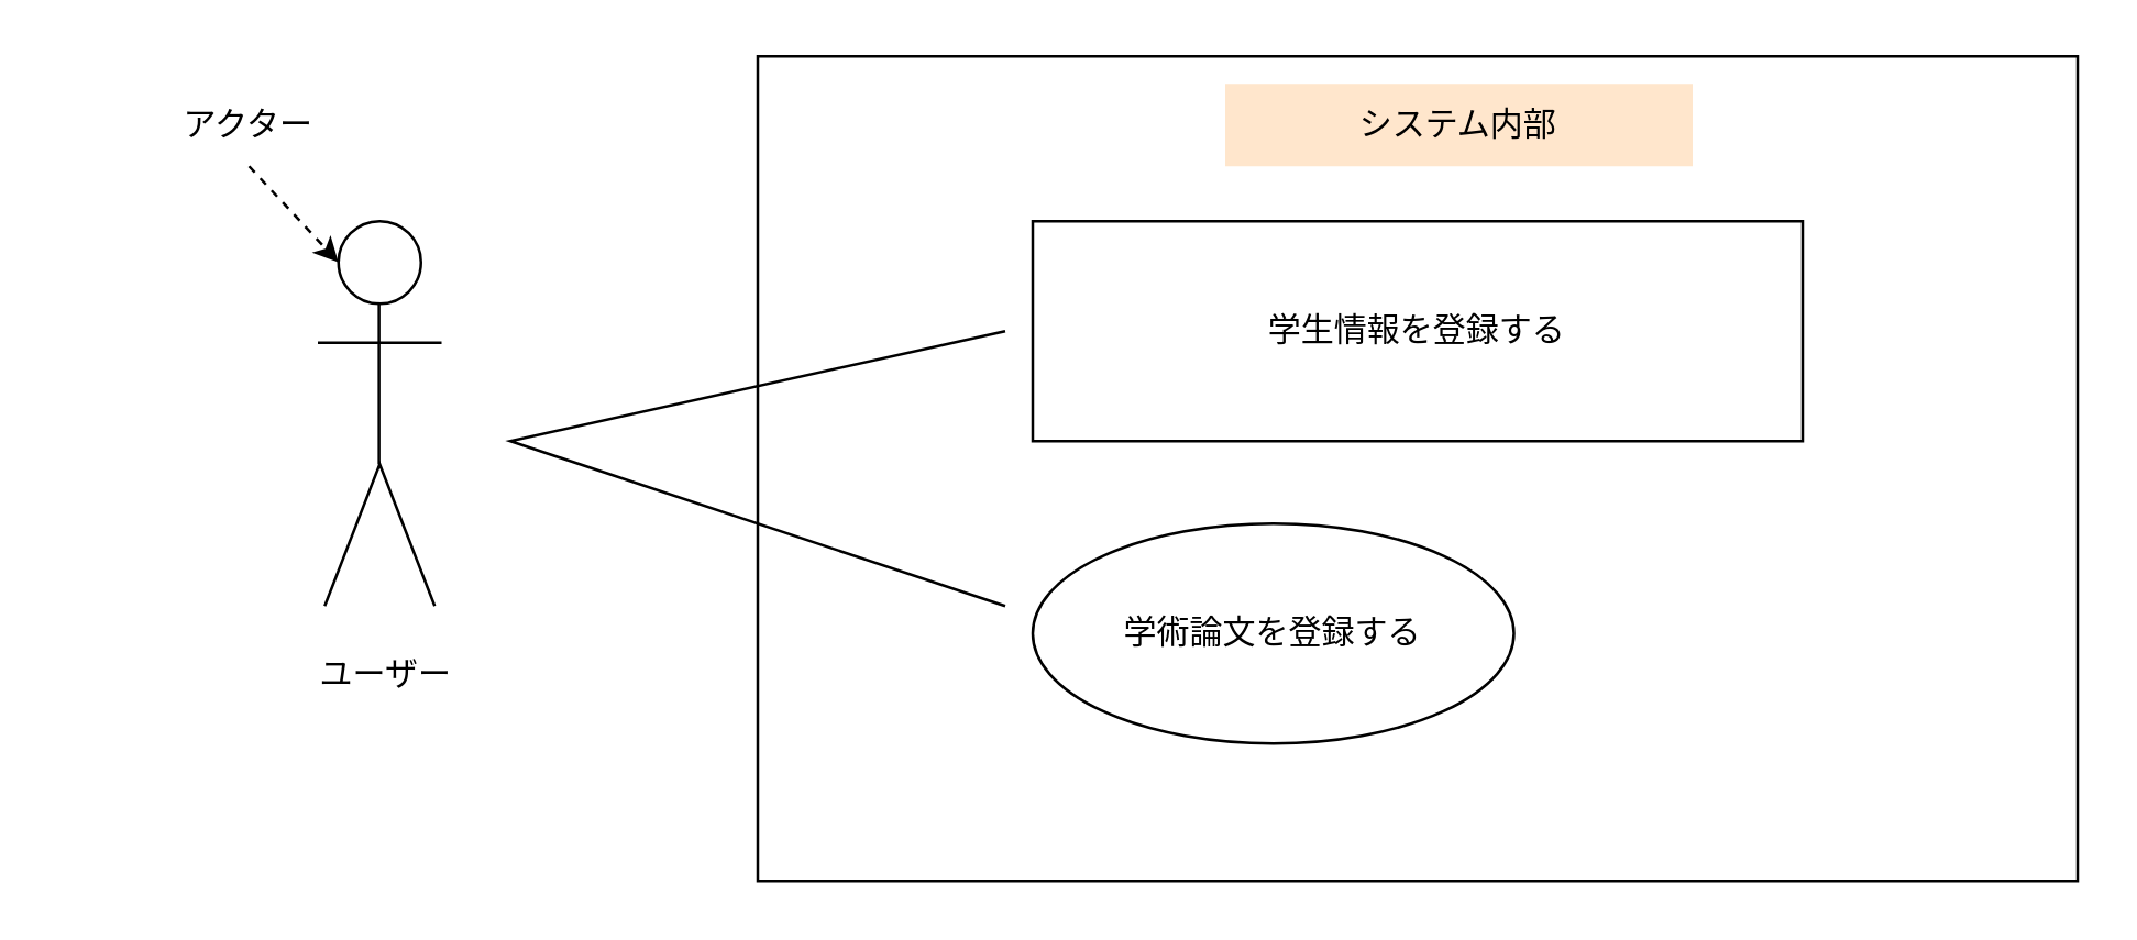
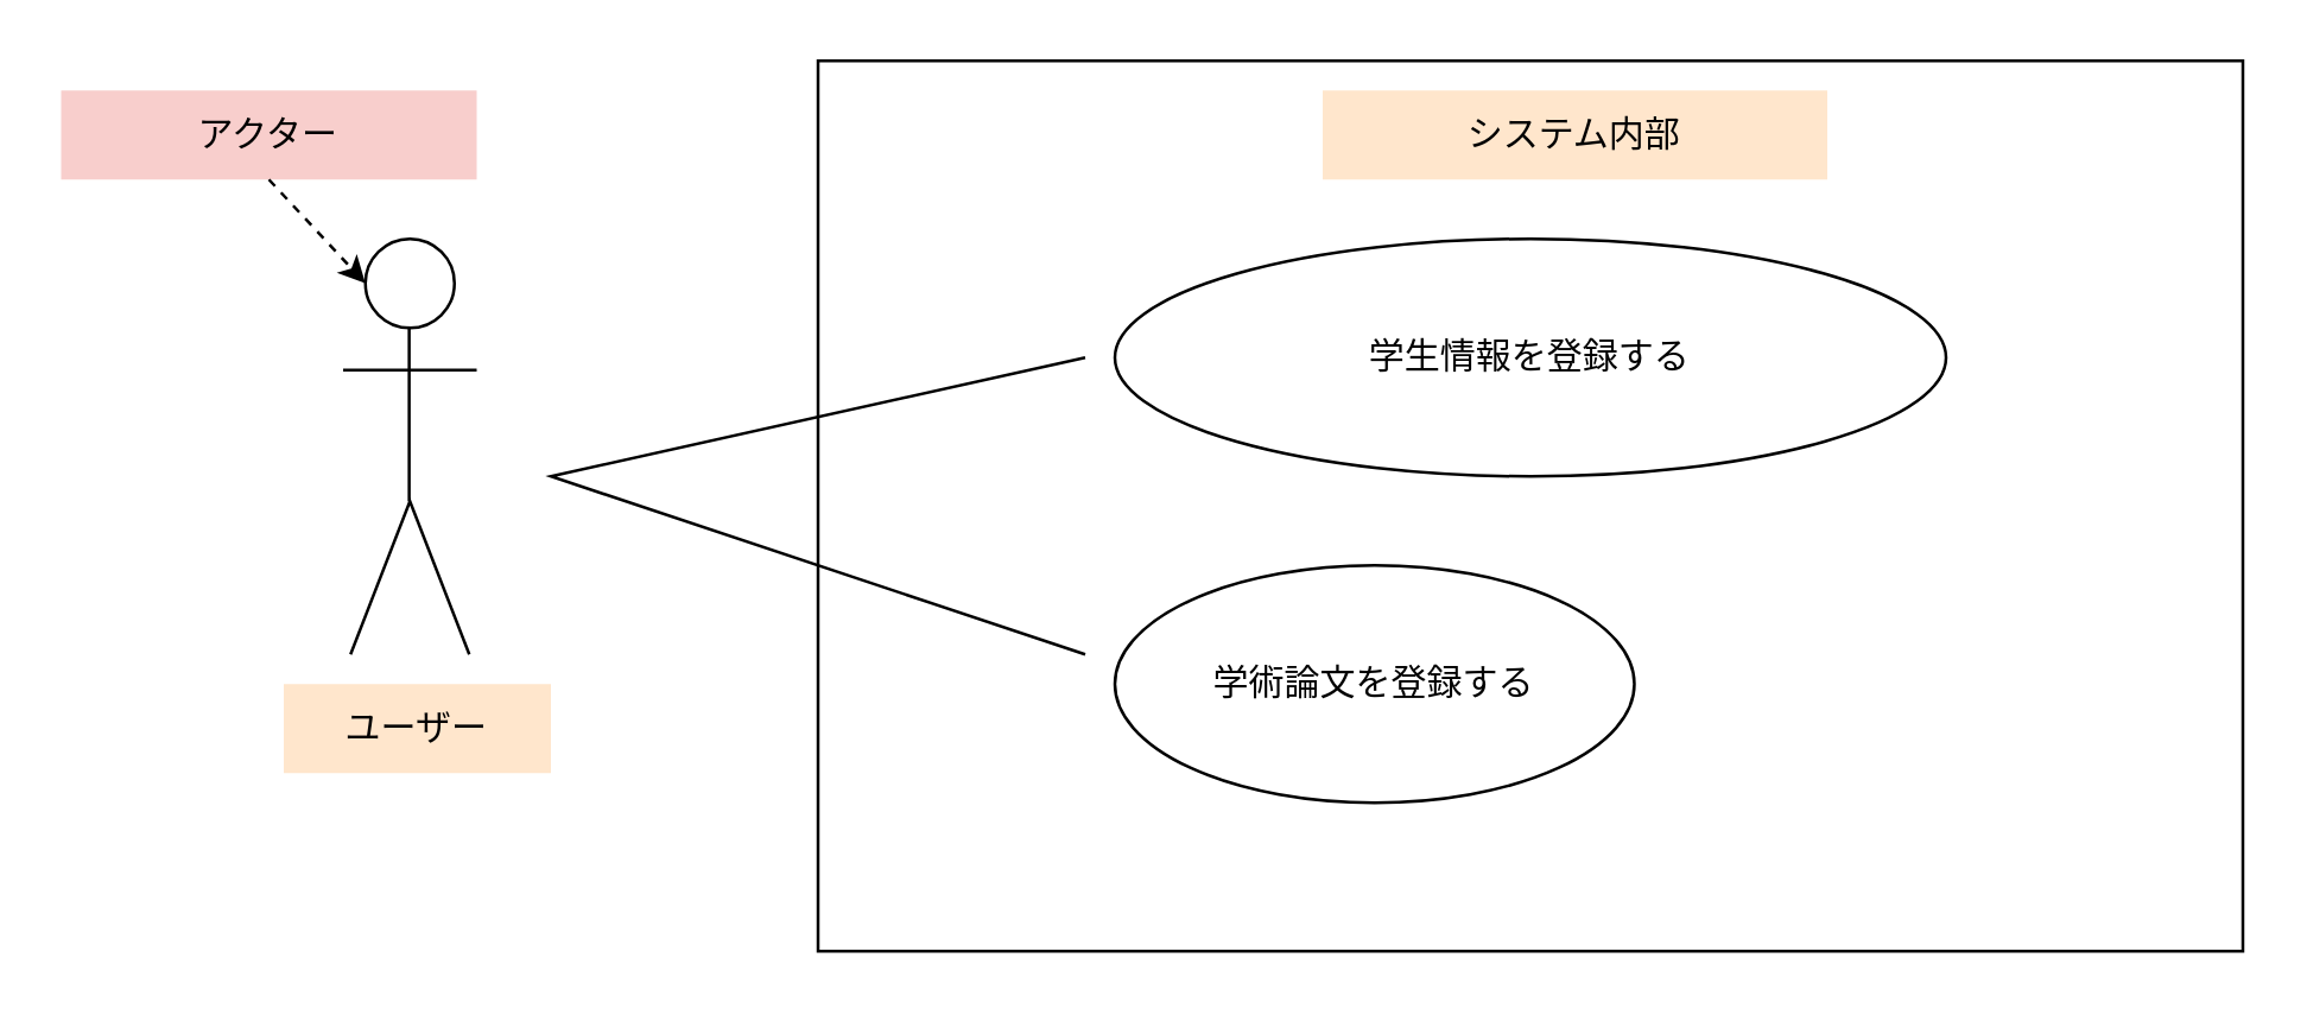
- <mxCell id="8" value="アクター" style="rounded=0;whiteSpace=wrap;html=1;strokeColor=none;" parent="1" vertex="1"><mxGeometry x="20" y="30" width="140" height="30" as="geometry" /></mxCell>
+ <mxCell id="8" value="アクター" style="rounded=0;whiteSpace=wrap;html=1;strokeColor=none;fillColor=#f8cecc;" parent="1" vertex="1"><mxGeometry x="20" y="30" width="140" height="30" as="geometry" /></mxCell>
- <mxCell id="13" value="学生情報を登録する" style="whiteSpace=wrap;html=1;rounded=0;" parent="10" vertex="1"><mxGeometry x="190" y="60" width="280" height="80" as="geometry" /></mxCell>
+ <mxCell id="13" value="学生情報を登録する" style="ellipse;whiteSpace=wrap;html=1;" parent="10" vertex="1"><mxGeometry x="190" y="60" width="280" height="80" as="geometry" /></mxCell>
- <mxCell id="7" value="ユーザー" style="rounded=0;whiteSpace=wrap;html=1;strokeColor=none;" parent="1" vertex="1"><mxGeometry x="95" y="230" width="90" height="30" as="geometry" /></mxCell>
+ <mxCell id="7" value="ユーザー" style="rounded=0;whiteSpace=wrap;html=1;strokeColor=none;fillColor=#ffe6cc;" parent="1" vertex="1"><mxGeometry x="95" y="230" width="90" height="30" as="geometry" /></mxCell>
